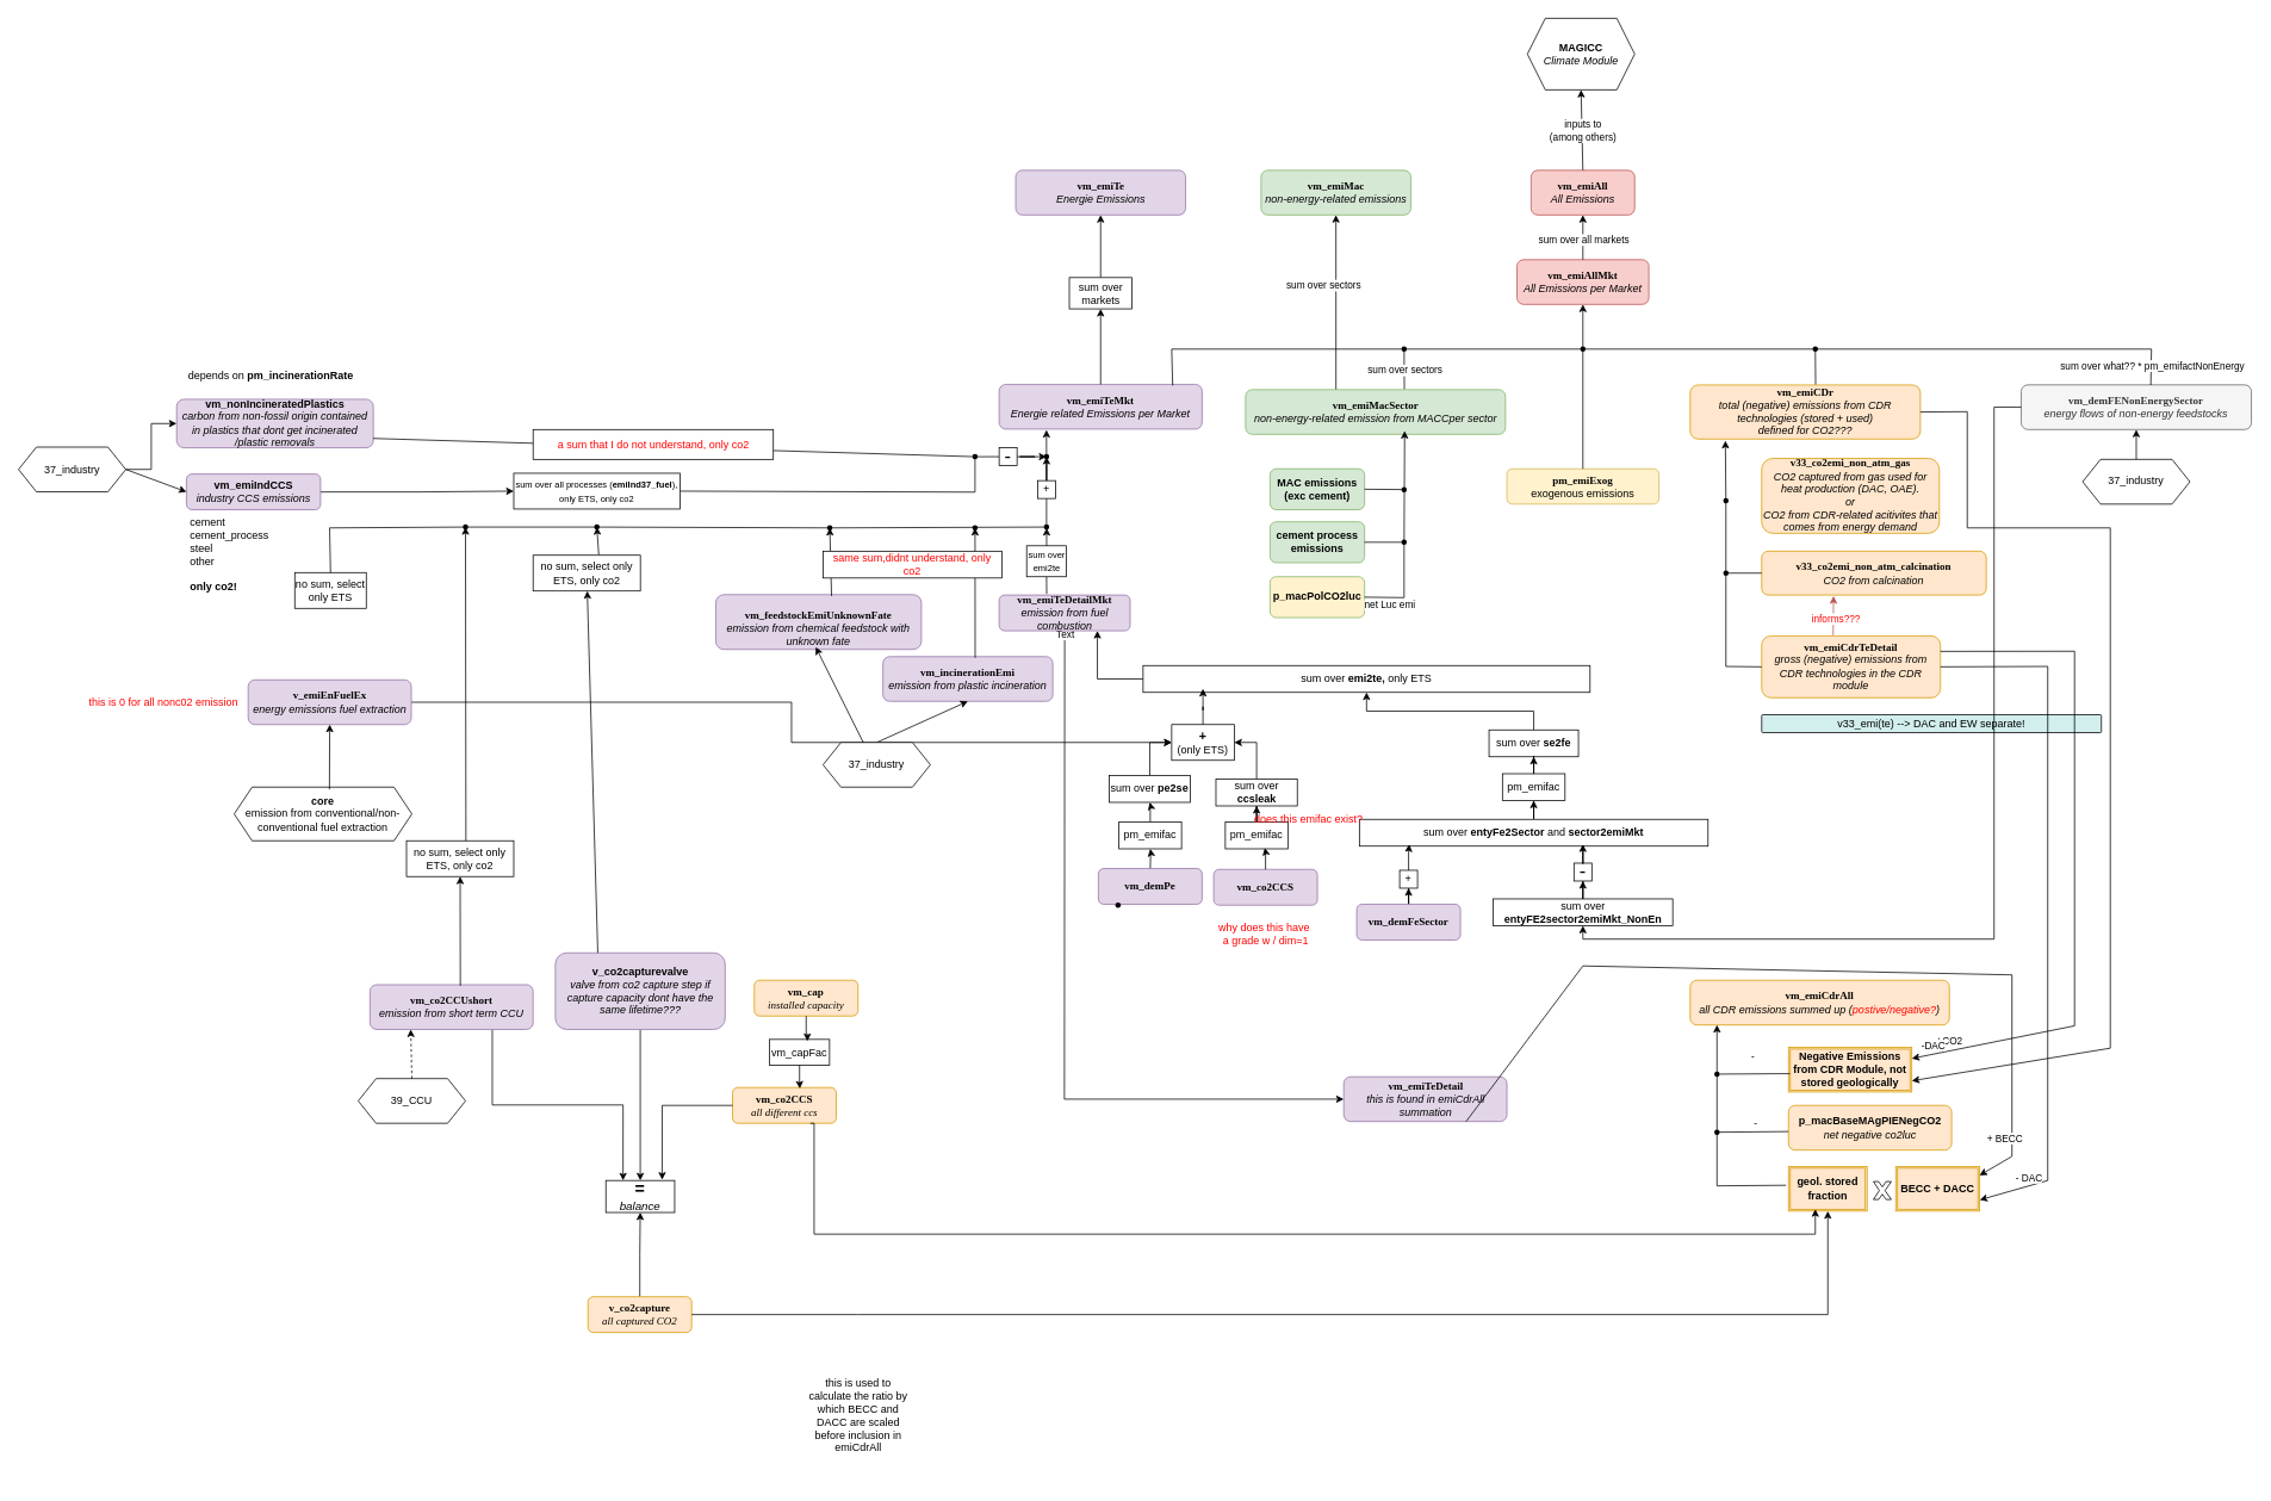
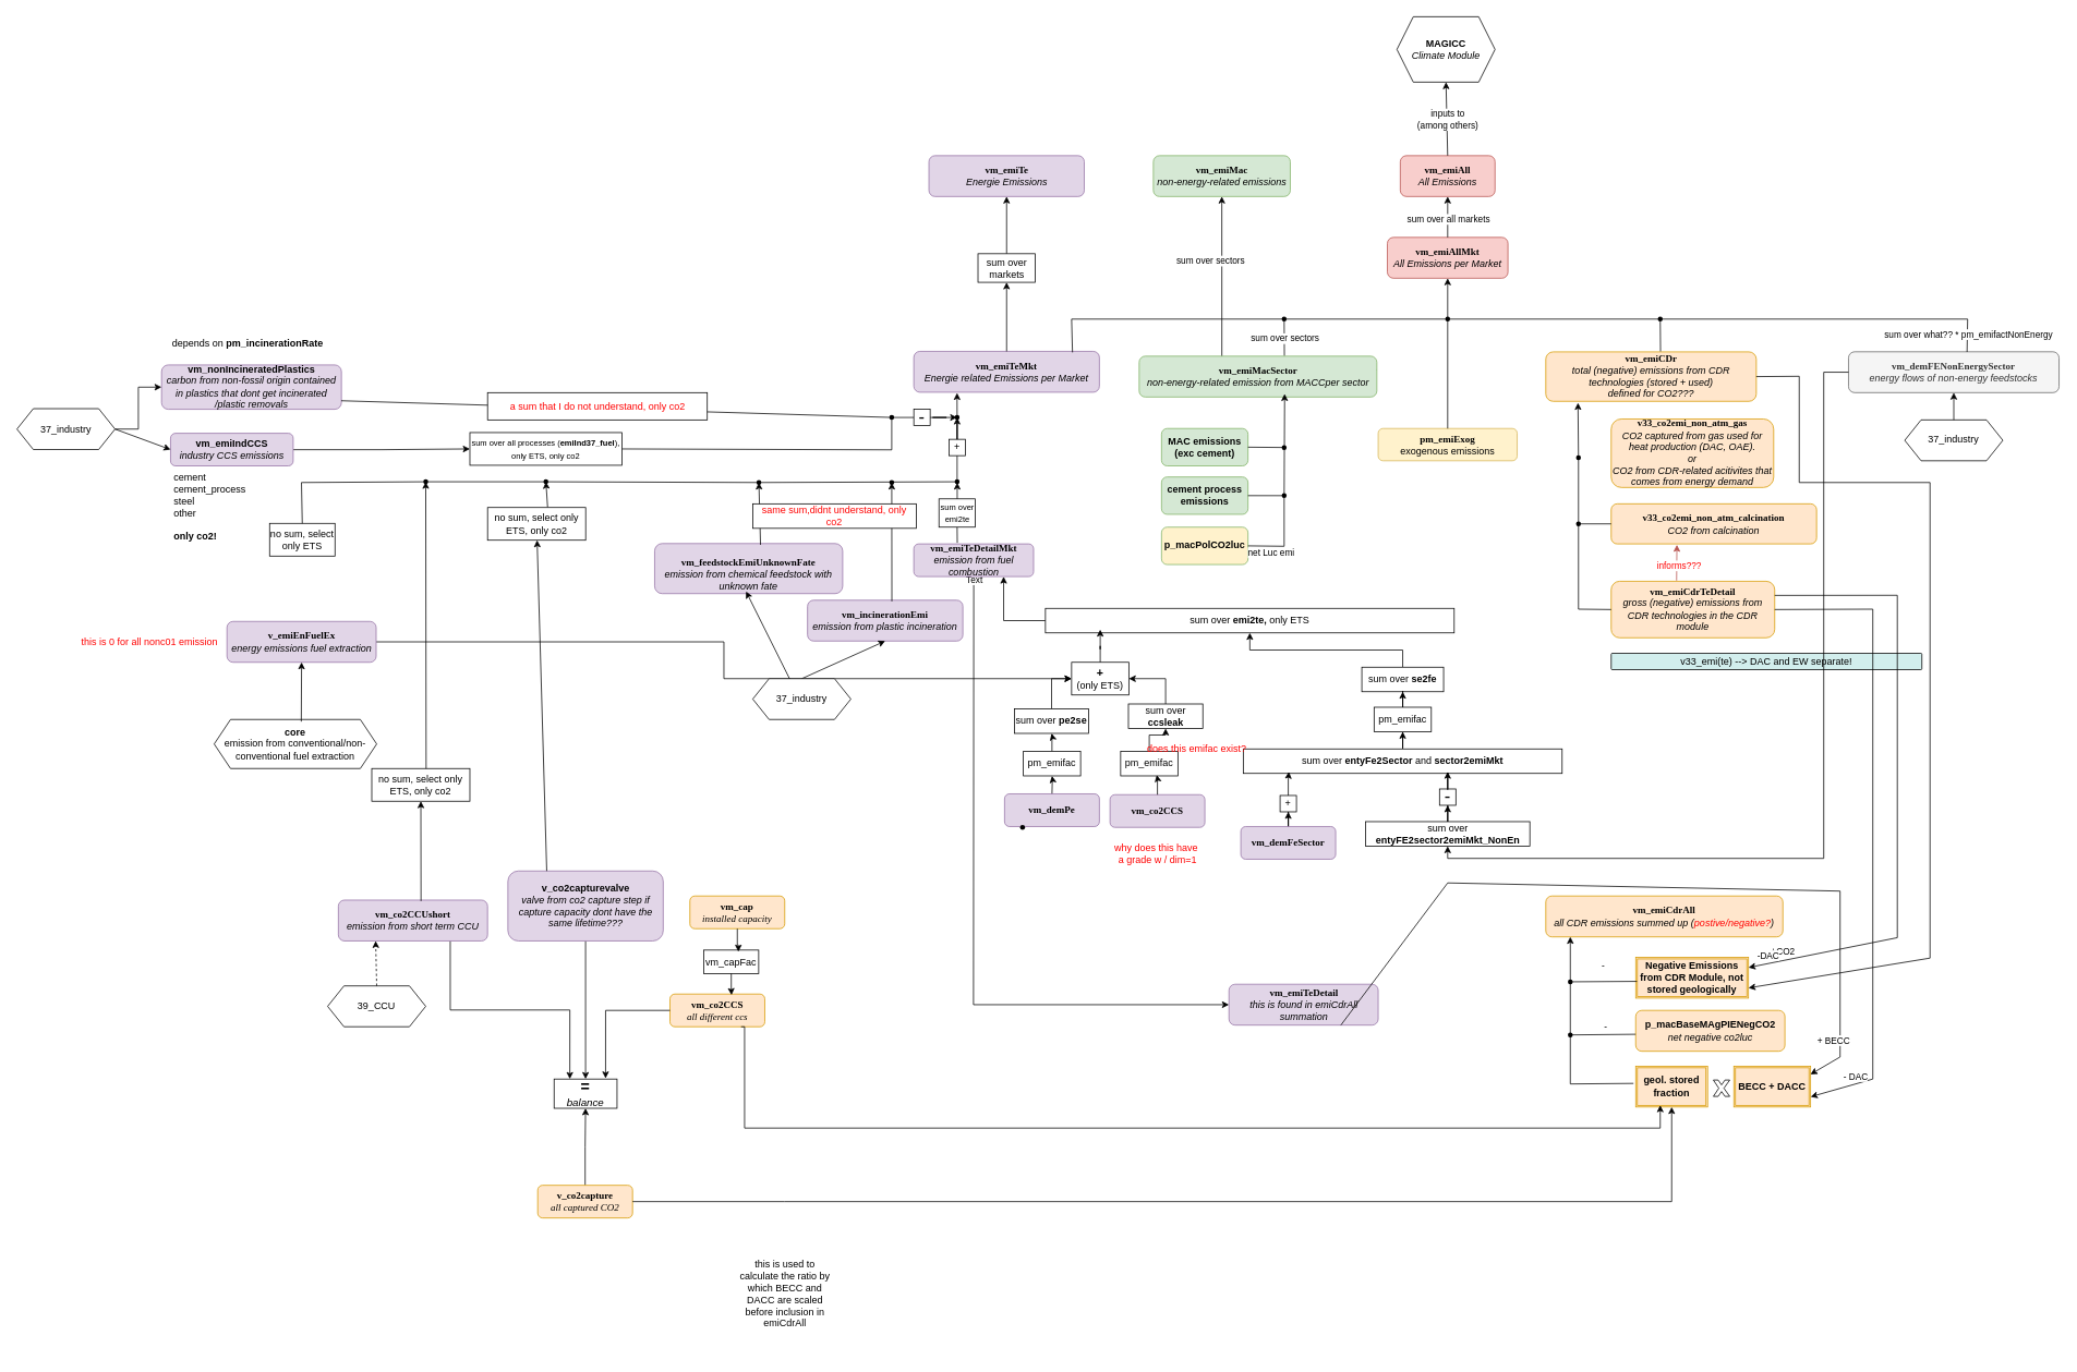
- <mxCell id="144" value="&lt;div&gt;&lt;span style=&quot;color: rgb(255, 0, 0);&quot;&gt;this is 0 for all nonc02 emission&lt;/span&gt;&lt;/div&gt;" style="text;html=1;align=center;verticalAlign=middle;resizable=0;points=[];autosize=1;strokeColor=none;fillColor=none;" vertex="1" parent="1"><mxGeometry x="86.88" y="770" width="190" height="30" as="geometry" /></mxCell>
+ <mxCell id="144" value="&lt;div&gt;&lt;span style=&quot;color: rgb(255, 0, 0);&quot;&gt;this is 0 for all nonc01 emission&lt;/span&gt;&lt;/div&gt;" style="text;html=1;align=center;verticalAlign=middle;resizable=0;points=[];autosize=1;strokeColor=none;fillColor=none;" vertex="1" parent="1"><mxGeometry x="86.88" y="770" width="190" height="30" as="geometry" /></mxCell>
- <mxCell id="165" value="sum over &lt;b&gt;ccsleak&lt;/b&gt;" style="rounded=0;whiteSpace=wrap;html=1;" vertex="1" parent="1"><mxGeometry x="1359.5" y="871" width="91" height="30" as="geometry" /></mxCell>
+ <mxCell id="165" value="sum over &lt;b&gt;ccsleak&lt;/b&gt;" style="rounded=0;whiteSpace=wrap;html=1;" vertex="1" parent="1"><mxGeometry x="1379.5" y="861" width="91" height="30" as="geometry" /></mxCell>
